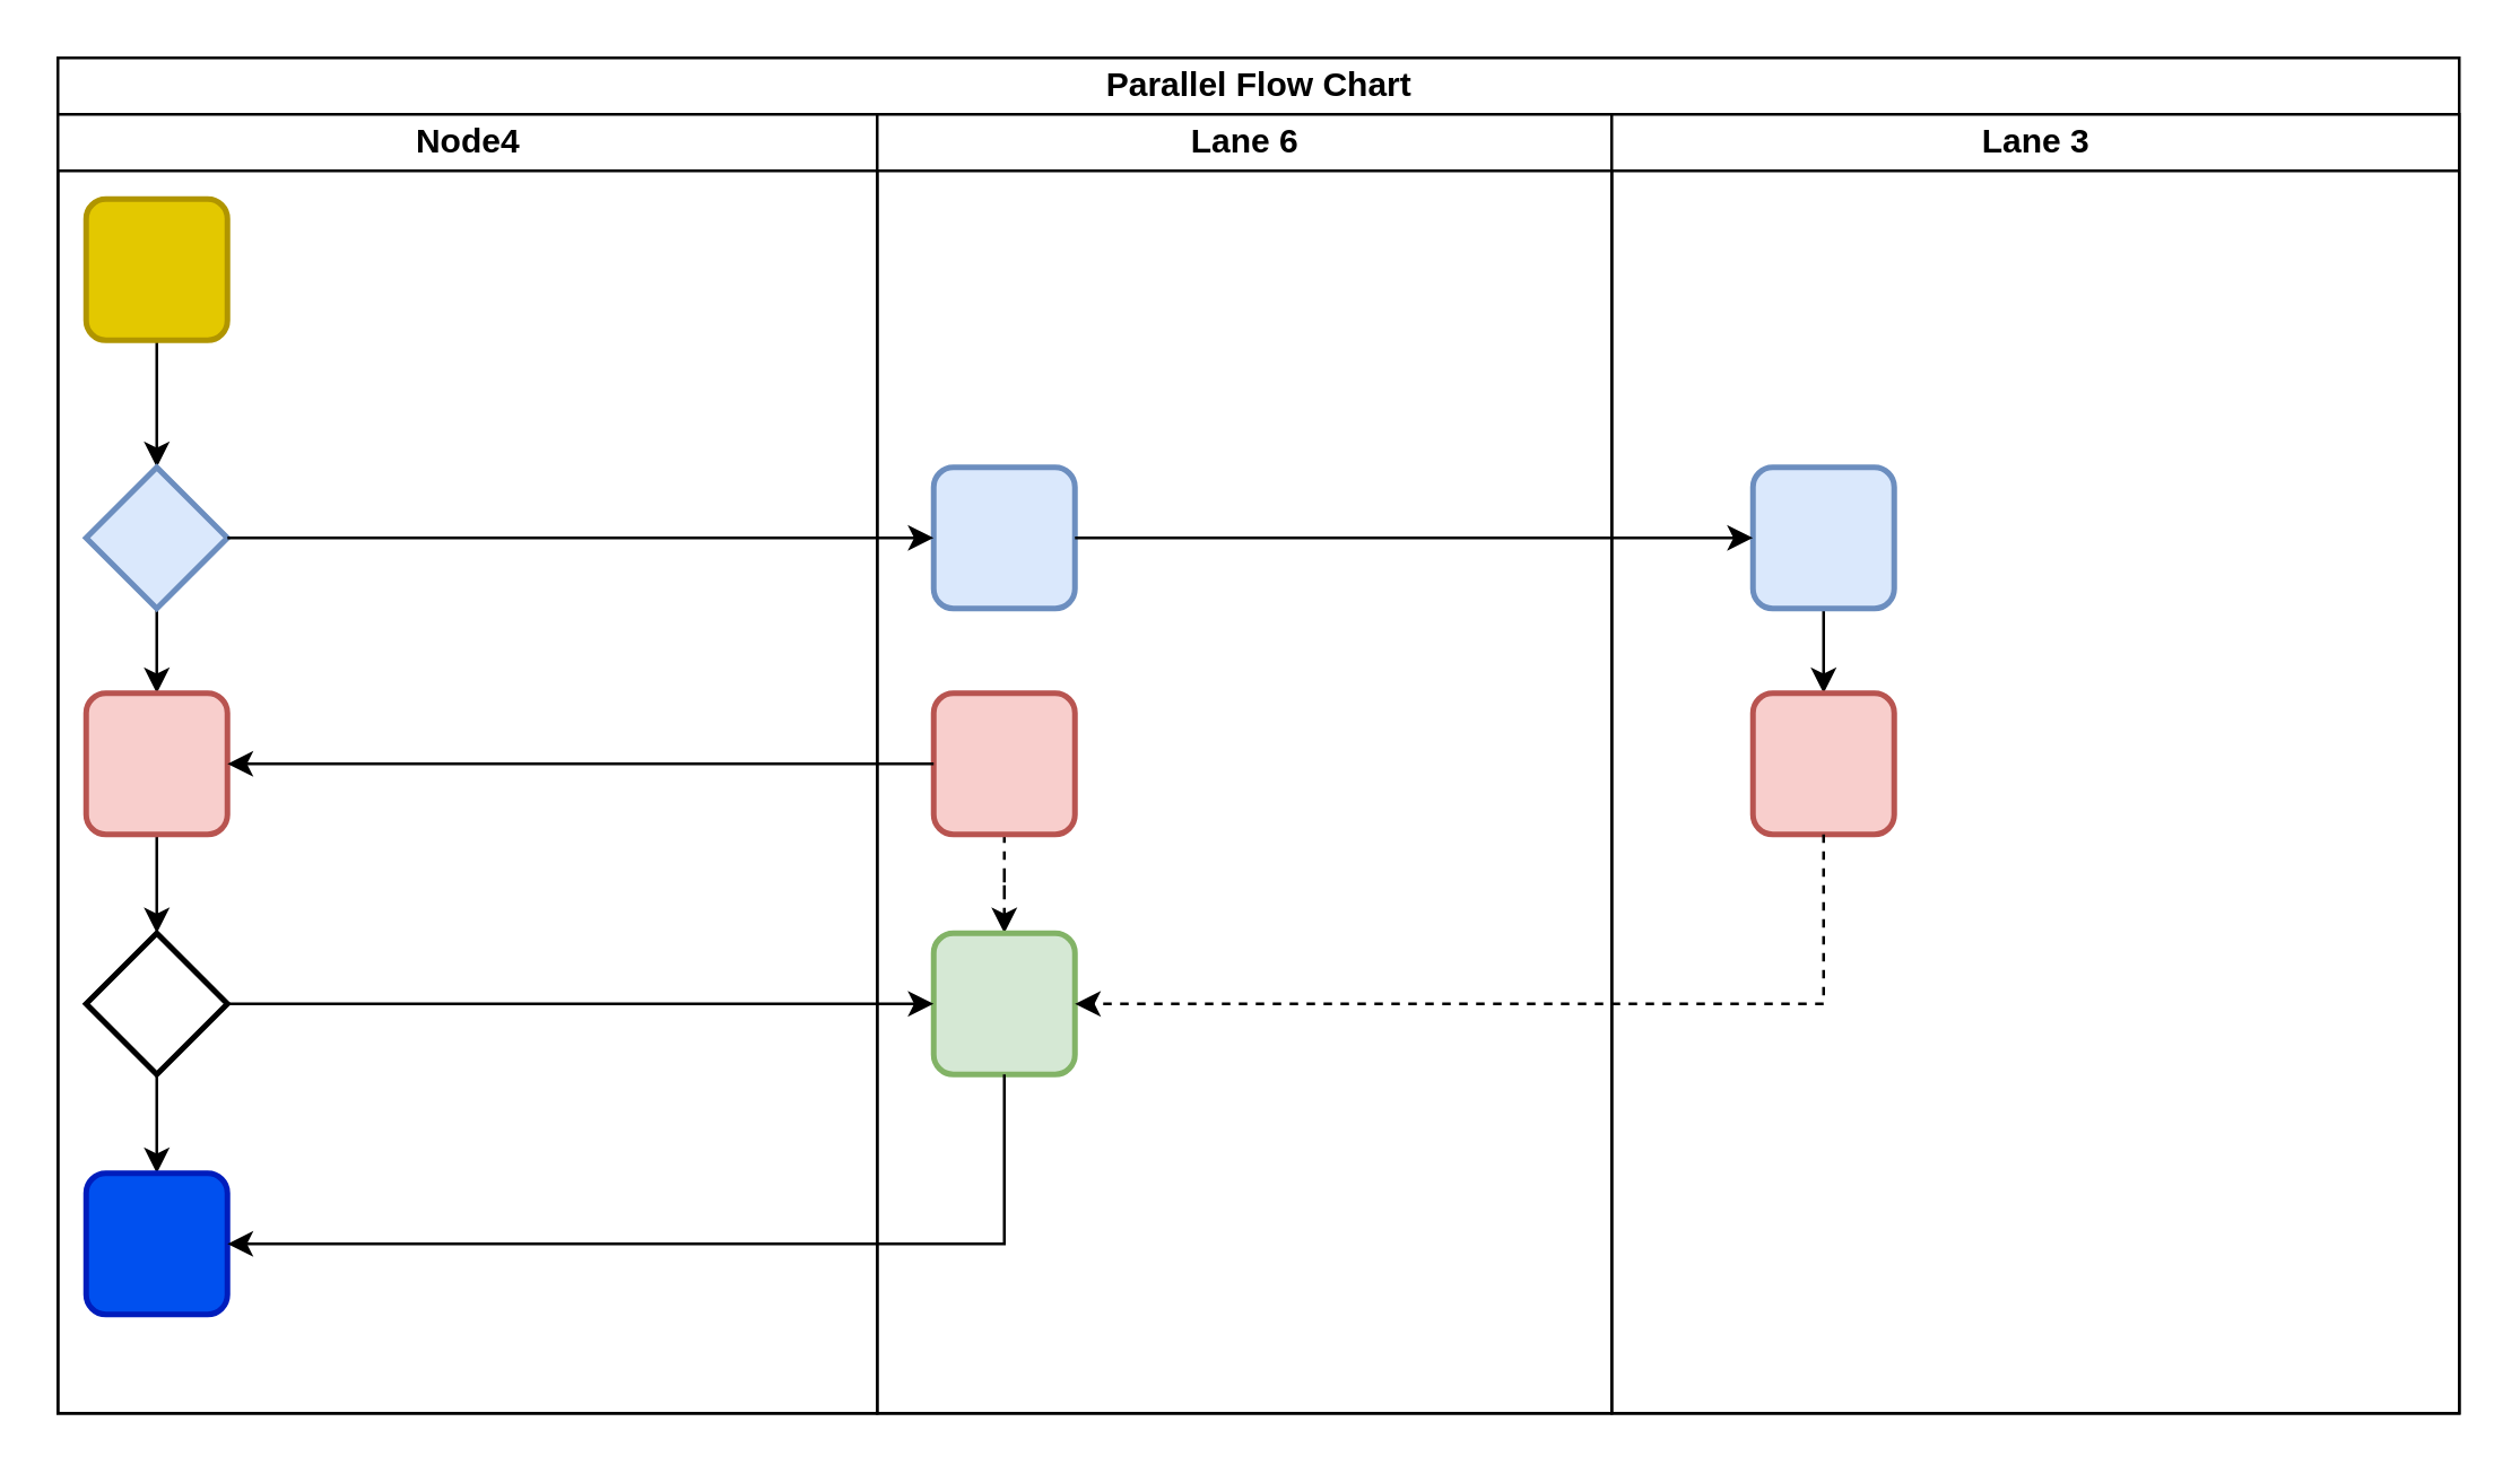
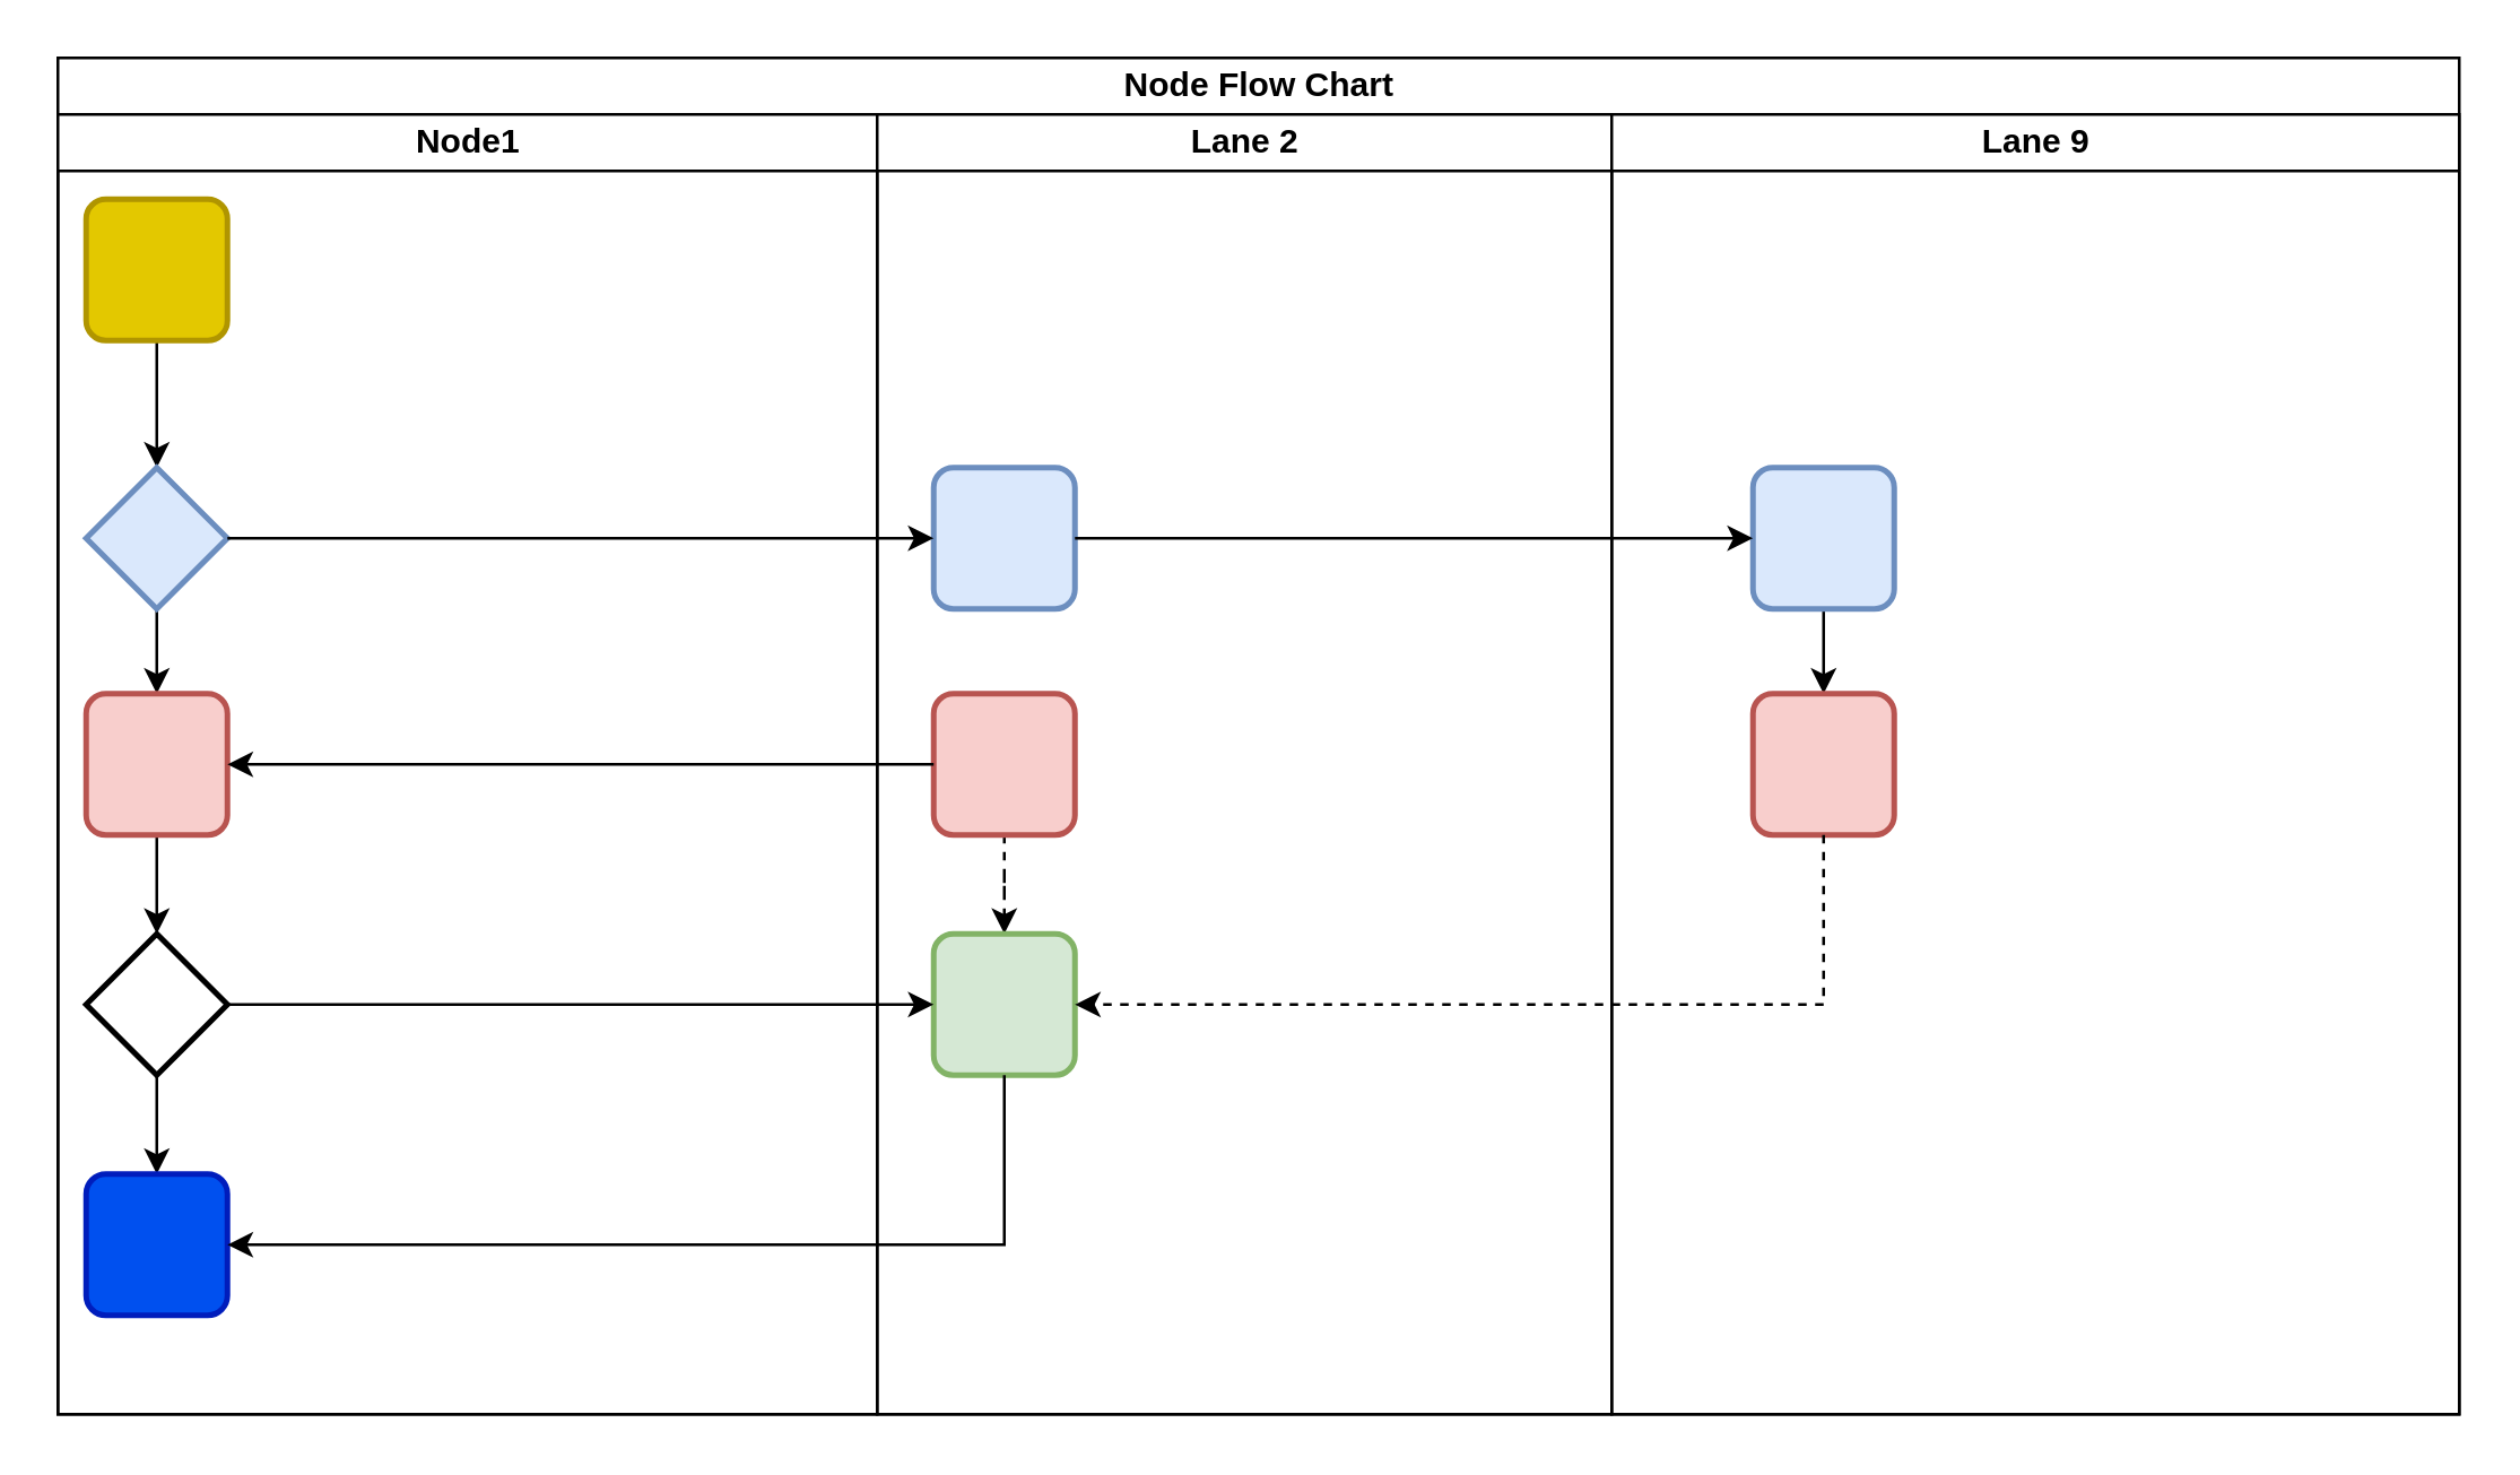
- <mxCell id="2" value="Parallel Flow Chart" style="swimlane;html=1;childLayout=stackLayout;resizeParent=1;resizeParentMax=0;startSize=20;" parent="1" vertex="1"><mxGeometry x="20" y="20" width="850" height="480" as="geometry"><mxRectangle x="20" y="50" width="80" height="20" as="alternateBounds" /></mxGeometry></mxCell>
+ <mxCell id="2" value="Node Flow Chart" style="swimlane;html=1;childLayout=stackLayout;resizeParent=1;resizeParentMax=0;startSize=20;" parent="1" vertex="1"><mxGeometry x="20" y="20" width="850" height="480" as="geometry"><mxRectangle x="20" y="50" width="80" height="20" as="alternateBounds" /></mxGeometry></mxCell>
- <mxCell id="3" value="Node4" style="swimlane;html=1;startSize=20;" parent="2" vertex="1"><mxGeometry y="20" width="290" height="460" as="geometry" /></mxCell>
+ <mxCell id="3" value="Node1" style="swimlane;html=1;startSize=20;" parent="2" vertex="1"><mxGeometry y="20" width="290" height="460" as="geometry" /></mxCell>
- <mxCell id="13" value="Lane 6" style="swimlane;html=1;startSize=20;" parent="2" vertex="1"><mxGeometry x="290" y="20" width="260" height="460" as="geometry" /></mxCell>
+ <mxCell id="13" value="Lane 2" style="swimlane;html=1;startSize=20;" parent="2" vertex="1"><mxGeometry x="290" y="20" width="260" height="460" as="geometry" /></mxCell>
- <mxCell id="18" value="Lane 3" style="swimlane;html=1;startSize=20;" parent="2" vertex="1"><mxGeometry x="550" y="20" width="300" height="460" as="geometry" /></mxCell>
+ <mxCell id="18" value="Lane 9" style="swimlane;html=1;startSize=20;" parent="2" vertex="1"><mxGeometry x="550" y="20" width="300" height="460" as="geometry" /></mxCell>
